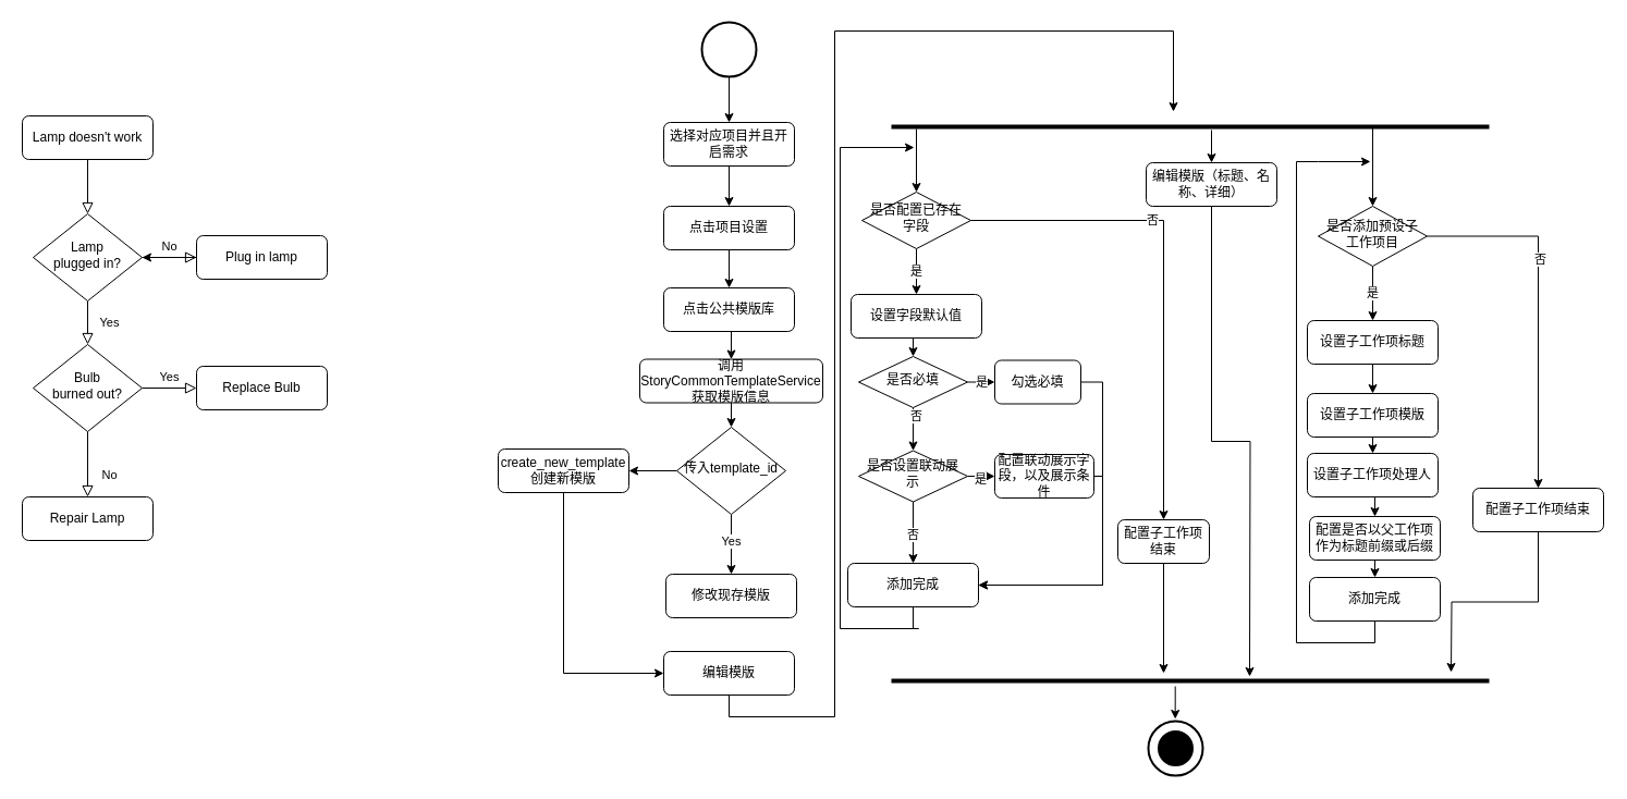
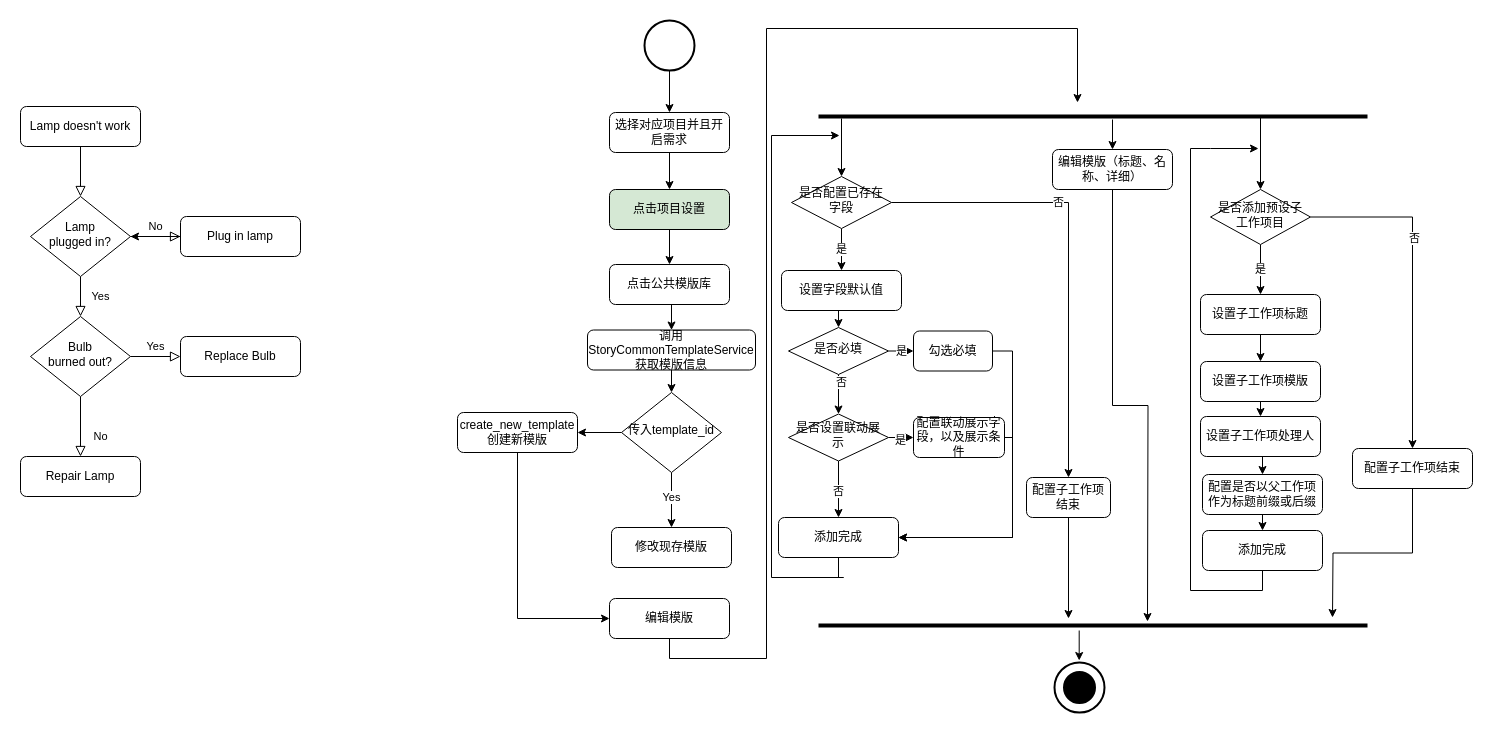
- <mxCell id="22" value="点击项目设置" style="rounded=1;whiteSpace=wrap;html=1;fontSize=12;glass=0;strokeWidth=1;shadow=0;" vertex="1" parent="1"><mxGeometry x="609" y="189" width="120" height="40" as="geometry" /></mxCell>
+ <mxCell id="22" value="点击项目设置" style="rounded=1;whiteSpace=wrap;html=1;fontSize=12;glass=0;strokeWidth=1;shadow=0;fillColor=#d5e8d4;" vertex="1" parent="1"><mxGeometry x="609" y="189" width="120" height="40" as="geometry" /></mxCell>
